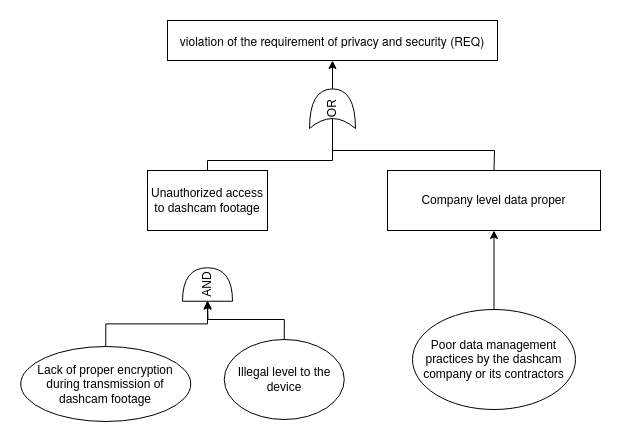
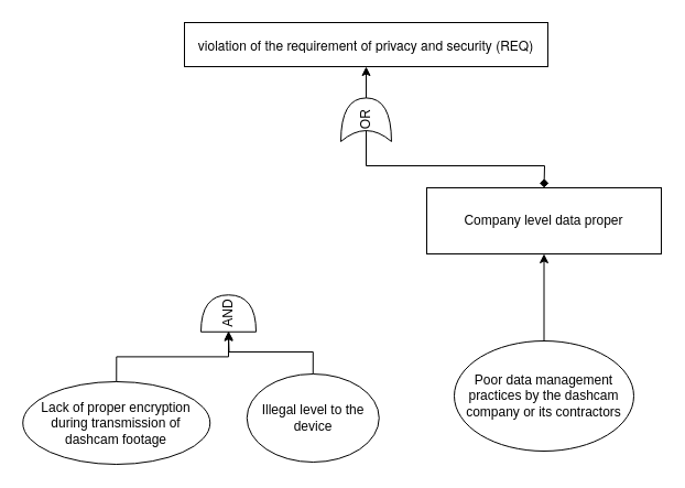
- <mxCell id="9" value="" style="endArrow=none;html=1;rounded=0;fontSize=12;entryX=0.5;entryY=0;entryDx=0;entryDy=0;exitX=0.25;exitY=0.5;exitDx=0;exitDy=0;exitPerimeter=0;" edge="1" parent="1" source="7" target="3"><mxGeometry width="50" height="50" relative="1" as="geometry"><mxPoint x="337" y="120" as="sourcePoint" /><mxPoint x="503.5" y="180" as="targetPoint" /><Array as="points"><mxPoint x="332" y="160" /><mxPoint x="207" y="160" /></Array></mxGeometry></mxCell>
- <mxCell id="8" value="" style="endArrow=none;html=1;rounded=0;fontSize=12;entryX=0.5;entryY=0;entryDx=0;entryDy=0;exitX=0.25;exitY=0.5;exitDx=0;exitDy=0;exitPerimeter=0;" edge="1" parent="1" source="7" target="4"><mxGeometry width="50" height="50" relative="1" as="geometry"><mxPoint x="457" y="260" as="sourcePoint" /><mxPoint x="507" y="210" as="targetPoint" /><Array as="points"><mxPoint x="332" y="150" /><mxPoint x="494" y="150" /></Array></mxGeometry></mxCell>
+ <mxCell id="8" value="" style="endArrow=diamond;html=1;rounded=0;fontSize=12;entryX=0.5;entryY=0;entryDx=0;entryDy=0;exitX=0.25;exitY=0.5;exitDx=0;exitDy=0;exitPerimeter=0;" edge="1" parent="1" source="7" target="4"><mxGeometry width="50" height="50" relative="1" as="geometry"><mxPoint x="457" y="260" as="sourcePoint" /><mxPoint x="507" y="210" as="targetPoint" /><Array as="points"><mxPoint x="332" y="150" /><mxPoint x="494" y="150" /></Array></mxGeometry></mxCell>
- <mxCell id="3" value="Unauthorized access to dashcam footage" style="rounded=0;whiteSpace=wrap;html=1;fontSize=12;" vertex="1" parent="1"><mxGeometry x="147" y="170" width="120" height="60" as="geometry" /></mxCell>
